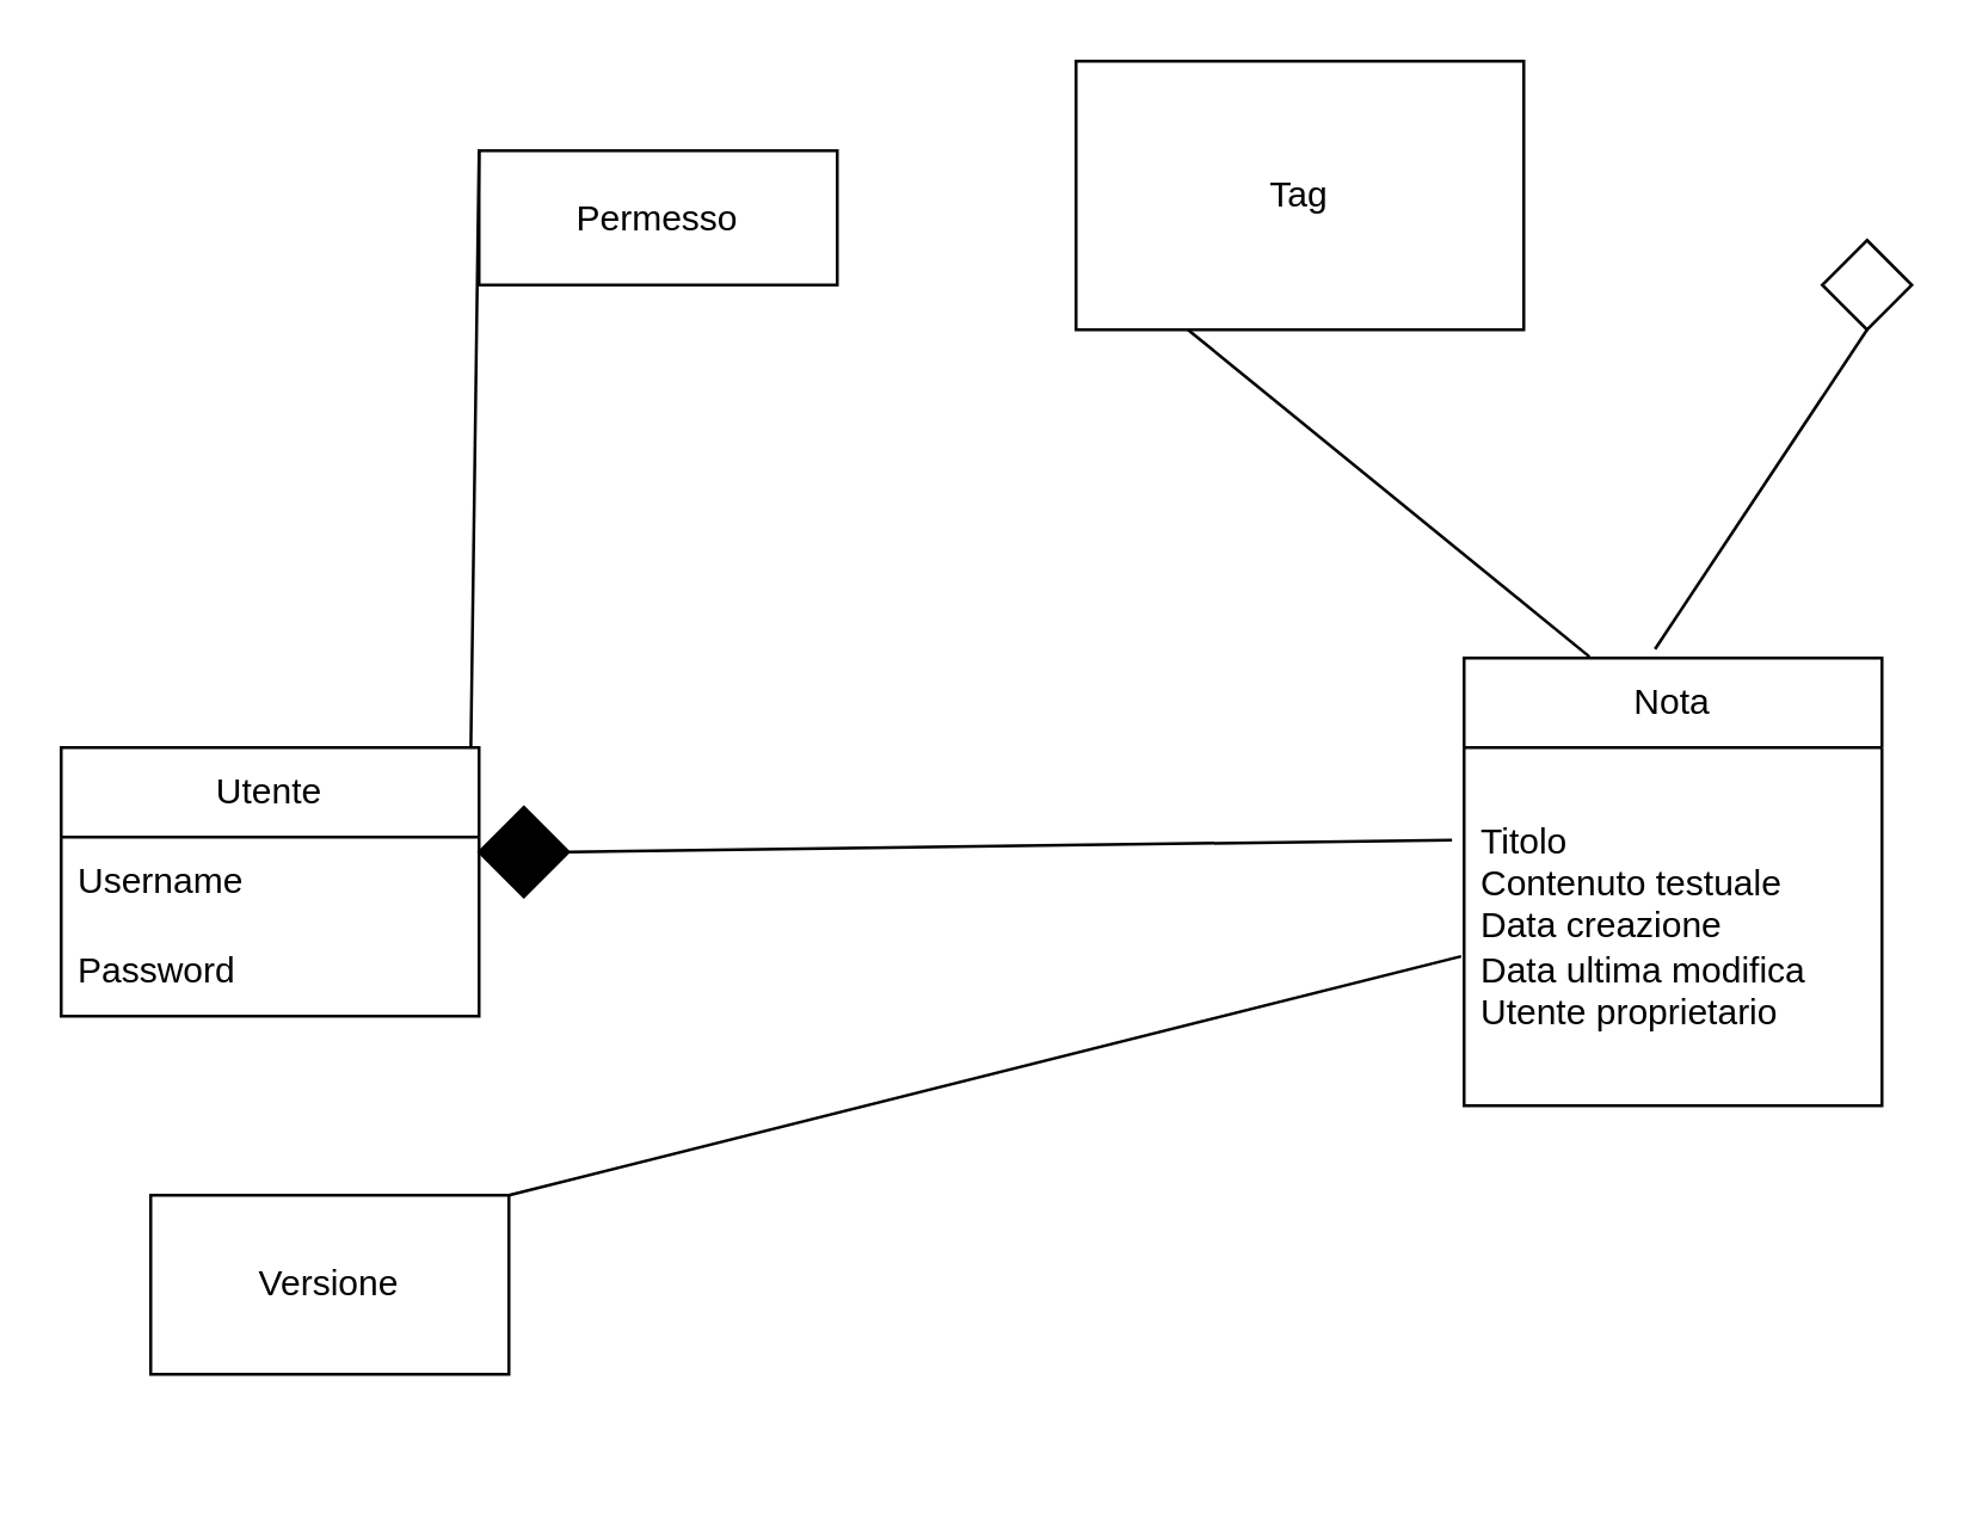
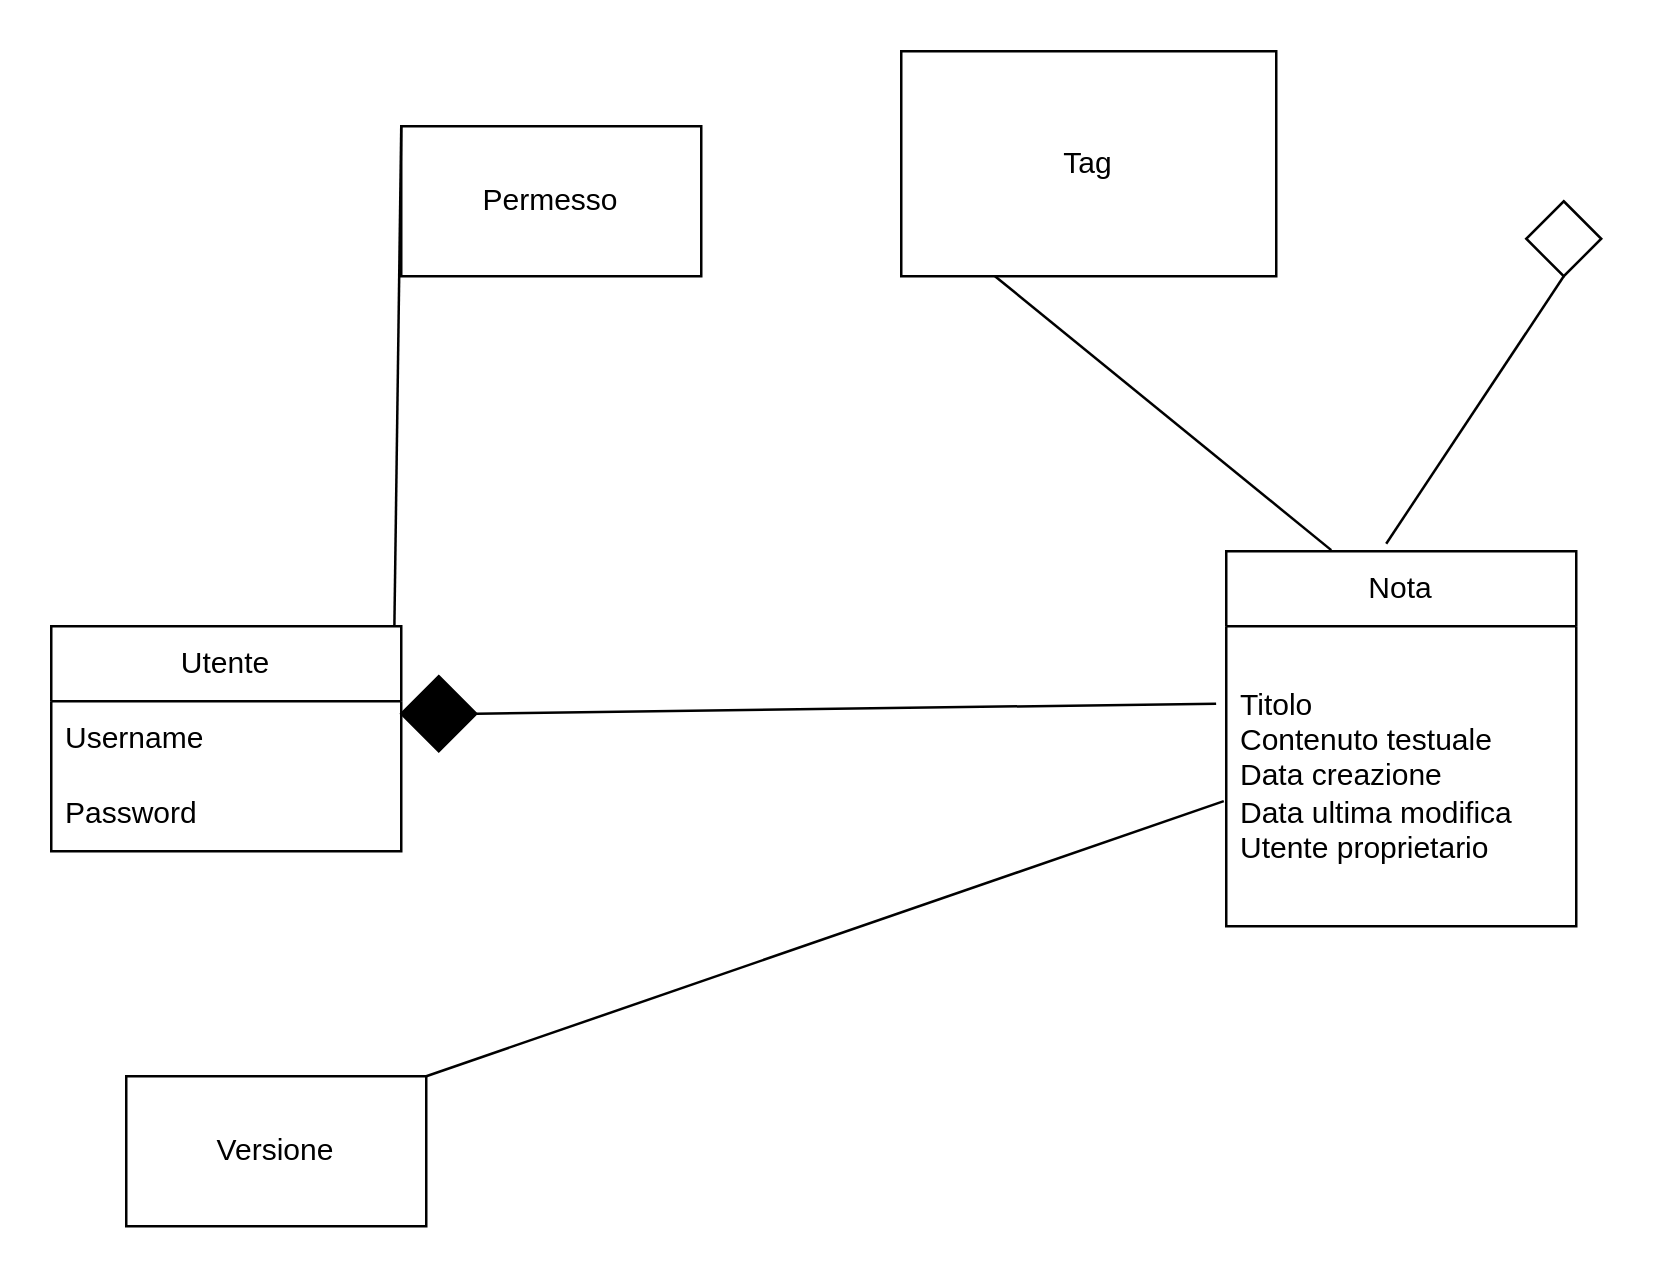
- <mxCell id="2" value="Permesso" style="rounded=0;whiteSpace=wrap;html=1;" parent="1" vertex="1"><mxGeometry x="160" y="50" width="120" height="45" as="geometry" /></mxCell>
+ <mxCell id="2" value="Permesso" style="rounded=0;whiteSpace=wrap;html=1;" parent="1" vertex="1"><mxGeometry x="160" y="50" width="120" height="60" as="geometry" /></mxCell>
- <mxCell id="11" value="Versione" style="rounded=0;whiteSpace=wrap;html=1;" vertex="1" parent="1"><mxGeometry x="50" y="400" width="120" height="60" as="geometry" /></mxCell>
+ <mxCell id="11" value="Versione" style="rounded=0;whiteSpace=wrap;html=1;" vertex="1" parent="1"><mxGeometry x="50" y="430" width="120" height="60" as="geometry" /></mxCell>
